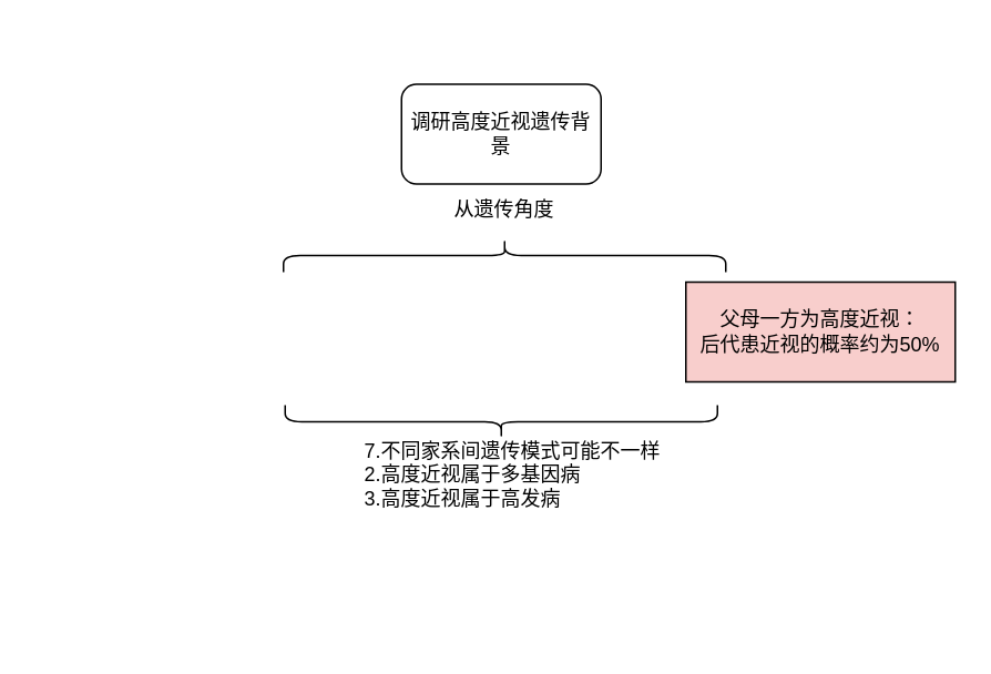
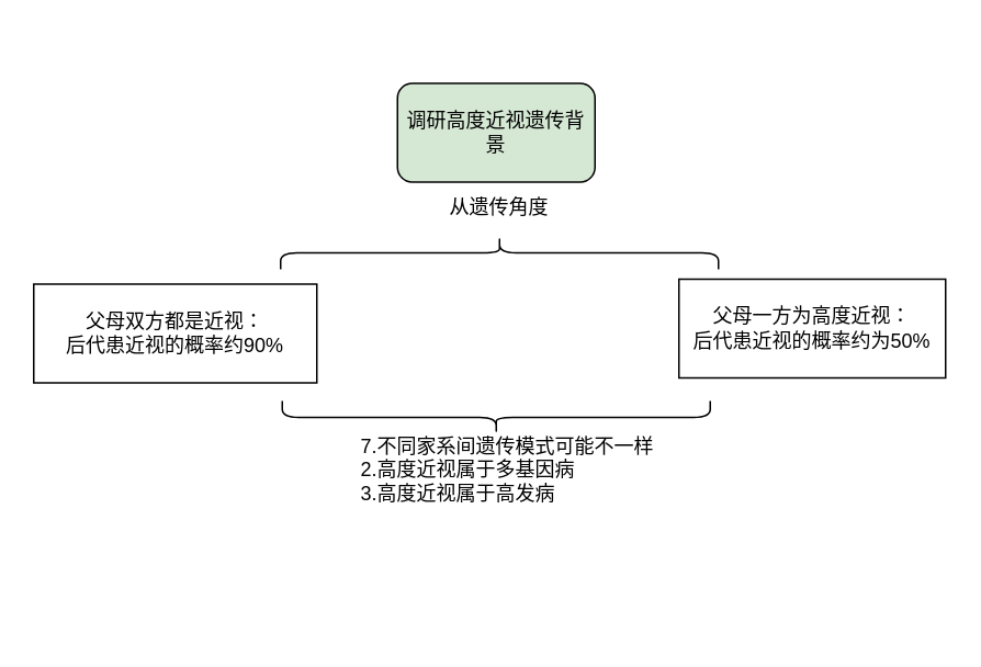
- <mxCell id="2" value="调研高度近视遗传背景" style="rounded=1;whiteSpace=wrap;html=1;" vertex="1" parent="1"><mxGeometry x="241" y="50" width="120" height="60" as="geometry" /></mxCell>
+ <mxCell id="2" value="调研高度近视遗传背景" style="rounded=1;whiteSpace=wrap;html=1;fillColor=#d5e8d4;" vertex="1" parent="1"><mxGeometry x="241" y="50" width="120" height="60" as="geometry" /></mxCell>
- <mxCell id="4" value="父母一方为高度近视：&lt;br&gt;后代患近视的概率约为50%" style="rounded=0;whiteSpace=wrap;html=1;fillColor=#f8cecc;" vertex="1" parent="1"><mxGeometry x="412" y="169" width="162" height="60" as="geometry" /></mxCell>
+ <mxCell id="4" value="父母一方为高度近视：&lt;br&gt;后代患近视的概率约为50%" style="rounded=0;whiteSpace=wrap;html=1;" vertex="1" parent="1"><mxGeometry x="412" y="169" width="162" height="60" as="geometry" /></mxCell>
+ <mxCell id="3" value="父母双方都是近视：&lt;br&gt;后代患近视的概率约90%" style="rounded=0;whiteSpace=wrap;html=1;fillColor=none;" vertex="1" parent="1"><mxGeometry x="20" y="172" width="172" height="60" as="geometry" /></mxCell>
